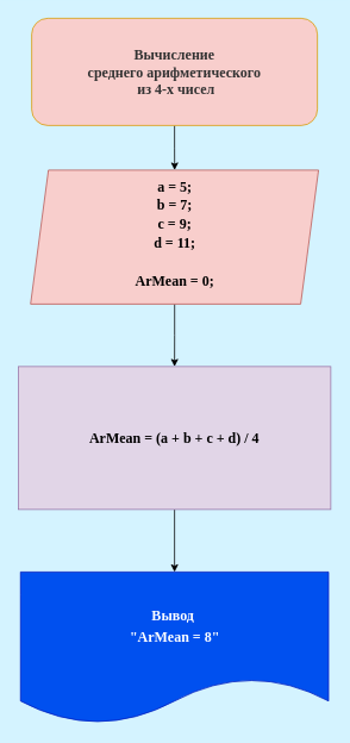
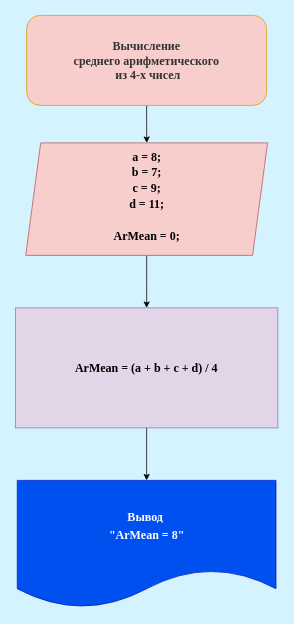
- <mxCell id="3" value="&lt;p style=&quot;line-height: 1.2; font-size: 16px;&quot;&gt;&lt;font style=&quot;font-size: 16px; line-height: 1.3;&quot;&gt;a = 5;&lt;br&gt;b = 7;&lt;br&gt;c = 9;&lt;br&gt;d = 11;&lt;/font&gt;&lt;/p&gt;&lt;p style=&quot;line-height: 2.1; font-size: 16px;&quot;&gt;&lt;span style=&quot;background-color: initial;&quot;&gt;&lt;font style=&quot;font-size: 16px; line-height: 1.2;&quot;&gt;ArMean = 0;&lt;/font&gt;&lt;/span&gt;&lt;/p&gt;" style="shape=parallelogram;perimeter=parallelogramPerimeter;whiteSpace=wrap;html=1;fixedSize=1;fillColor=#f8cecc;strokeColor=#b85450;fontFamily=Verdana;fontStyle=1" parent="1" vertex="1"><mxGeometry x="33.75" y="190" width="322.5" height="150" as="geometry" /></mxCell>
+ <mxCell id="3" value="&lt;p style=&quot;line-height: 1.2; font-size: 16px;&quot;&gt;&lt;font style=&quot;font-size: 16px; line-height: 1.3;&quot;&gt;a = 8;&lt;br&gt;b = 7;&lt;br&gt;c = 9;&lt;br&gt;d = 11;&lt;/font&gt;&lt;/p&gt;&lt;p style=&quot;line-height: 2.1; font-size: 16px;&quot;&gt;&lt;span style=&quot;background-color: initial;&quot;&gt;&lt;font style=&quot;font-size: 16px; line-height: 1.2;&quot;&gt;ArMean = 0;&lt;/font&gt;&lt;/span&gt;&lt;/p&gt;" style="shape=parallelogram;perimeter=parallelogramPerimeter;whiteSpace=wrap;html=1;fixedSize=1;fillColor=#f8cecc;strokeColor=#b85450;fontFamily=Verdana;fontStyle=1" parent="1" vertex="1"><mxGeometry x="33.75" y="190" width="322.5" height="150" as="geometry" /></mxCell>
